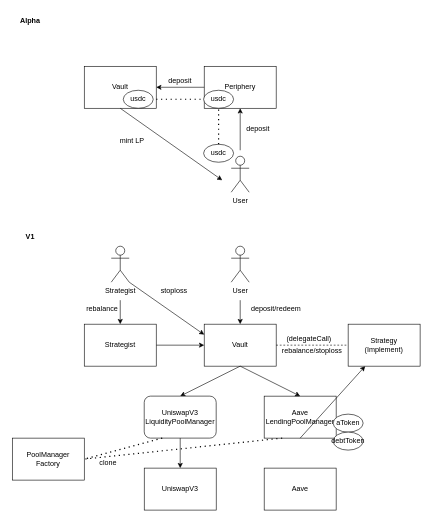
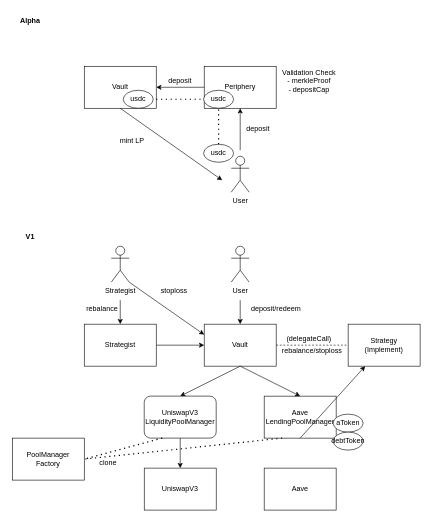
+ <mxCell id="22" value="Validation Check&lt;br&gt;- merkleProof&lt;br&gt;- depositCap" style="text;html=1;strokeColor=none;fillColor=none;align=center;verticalAlign=middle;whiteSpace=wrap;rounded=0;" parent="1" vertex="1"><mxGeometry x="460" y="120" width="110" height="30" as="geometry" /></mxCell>
